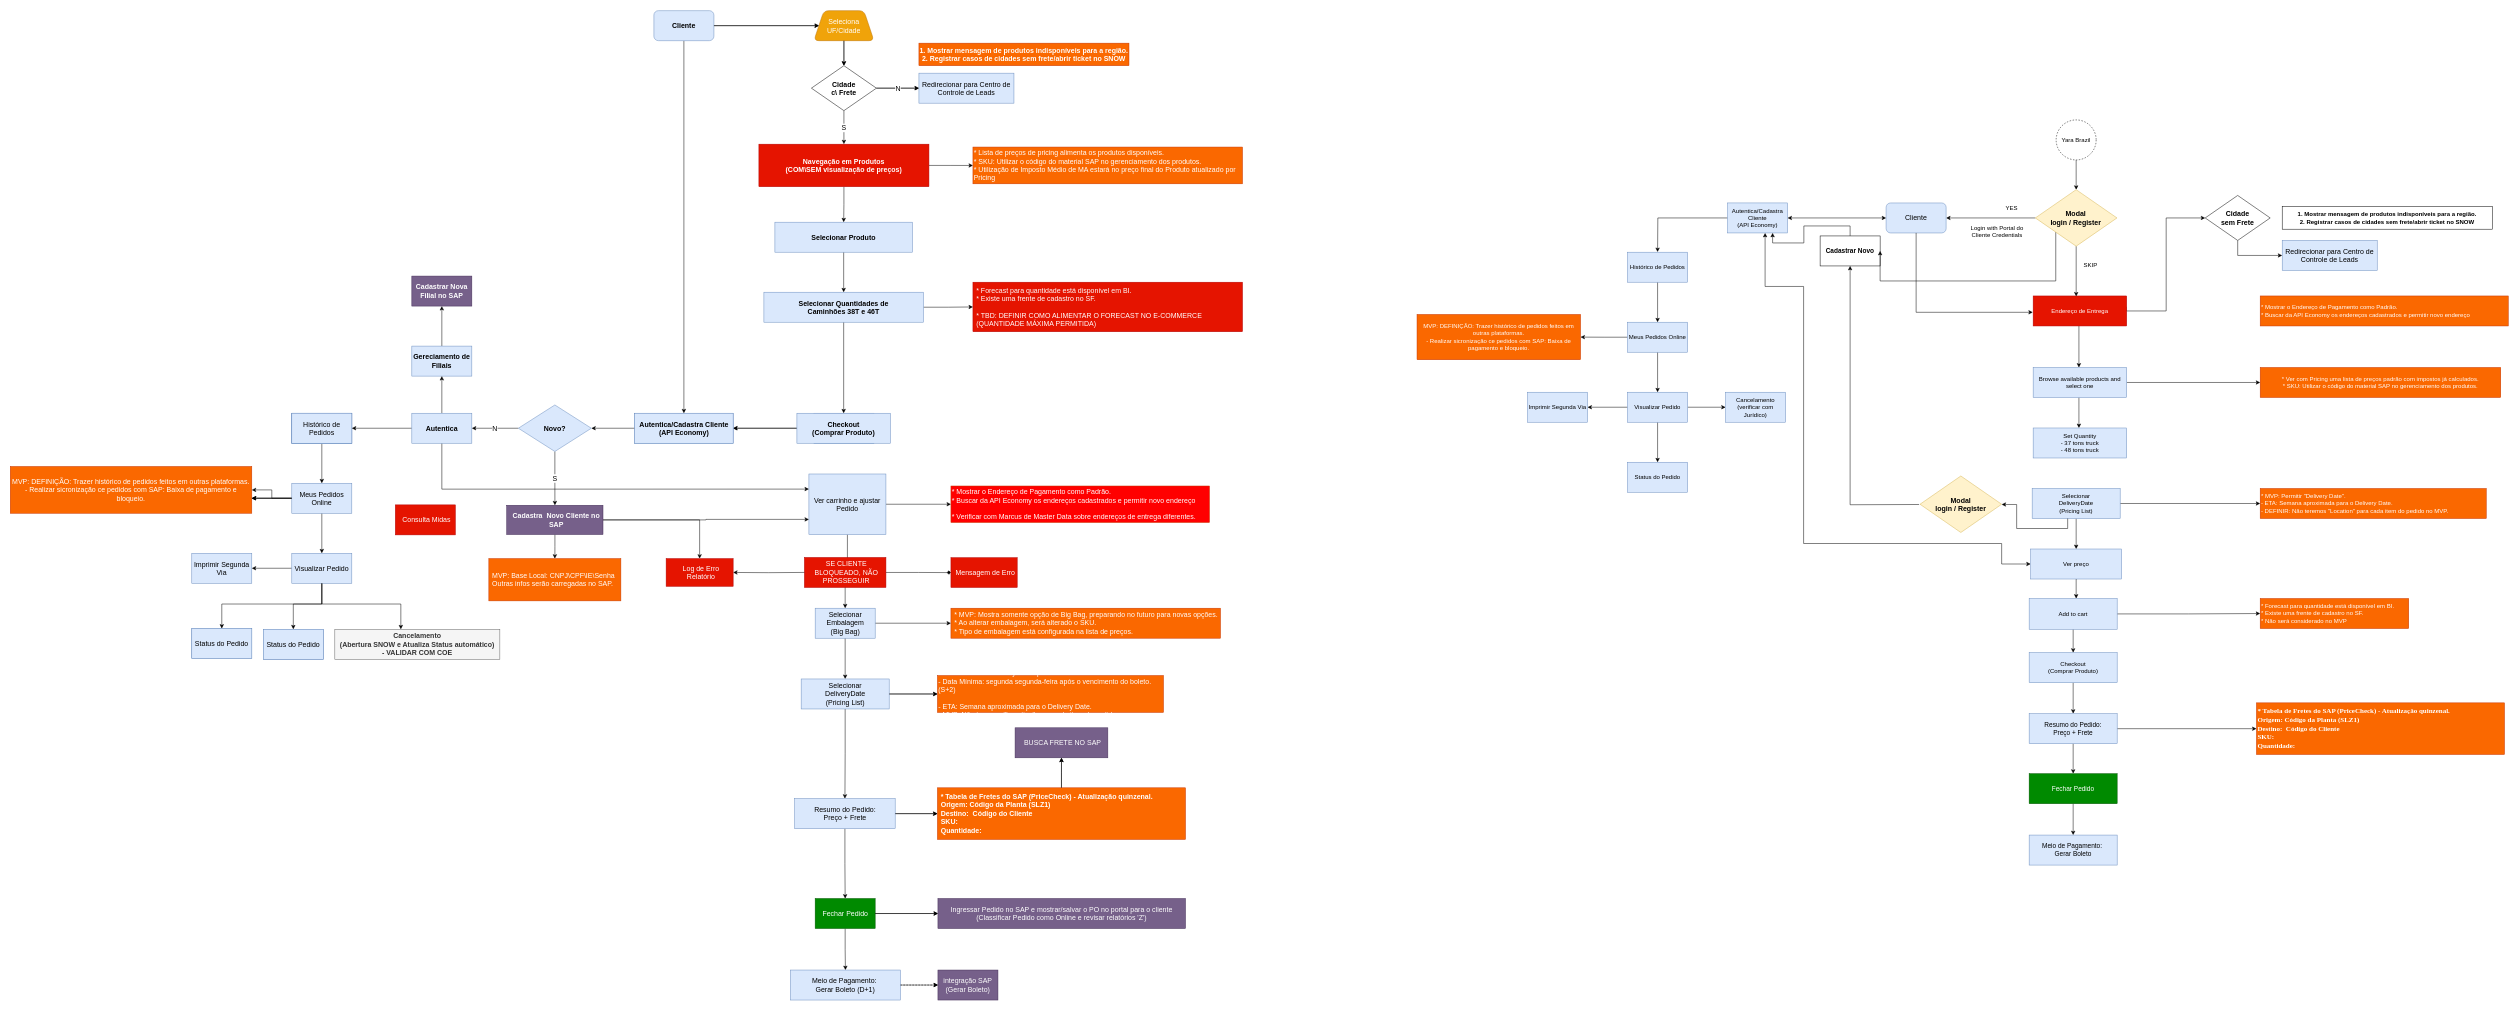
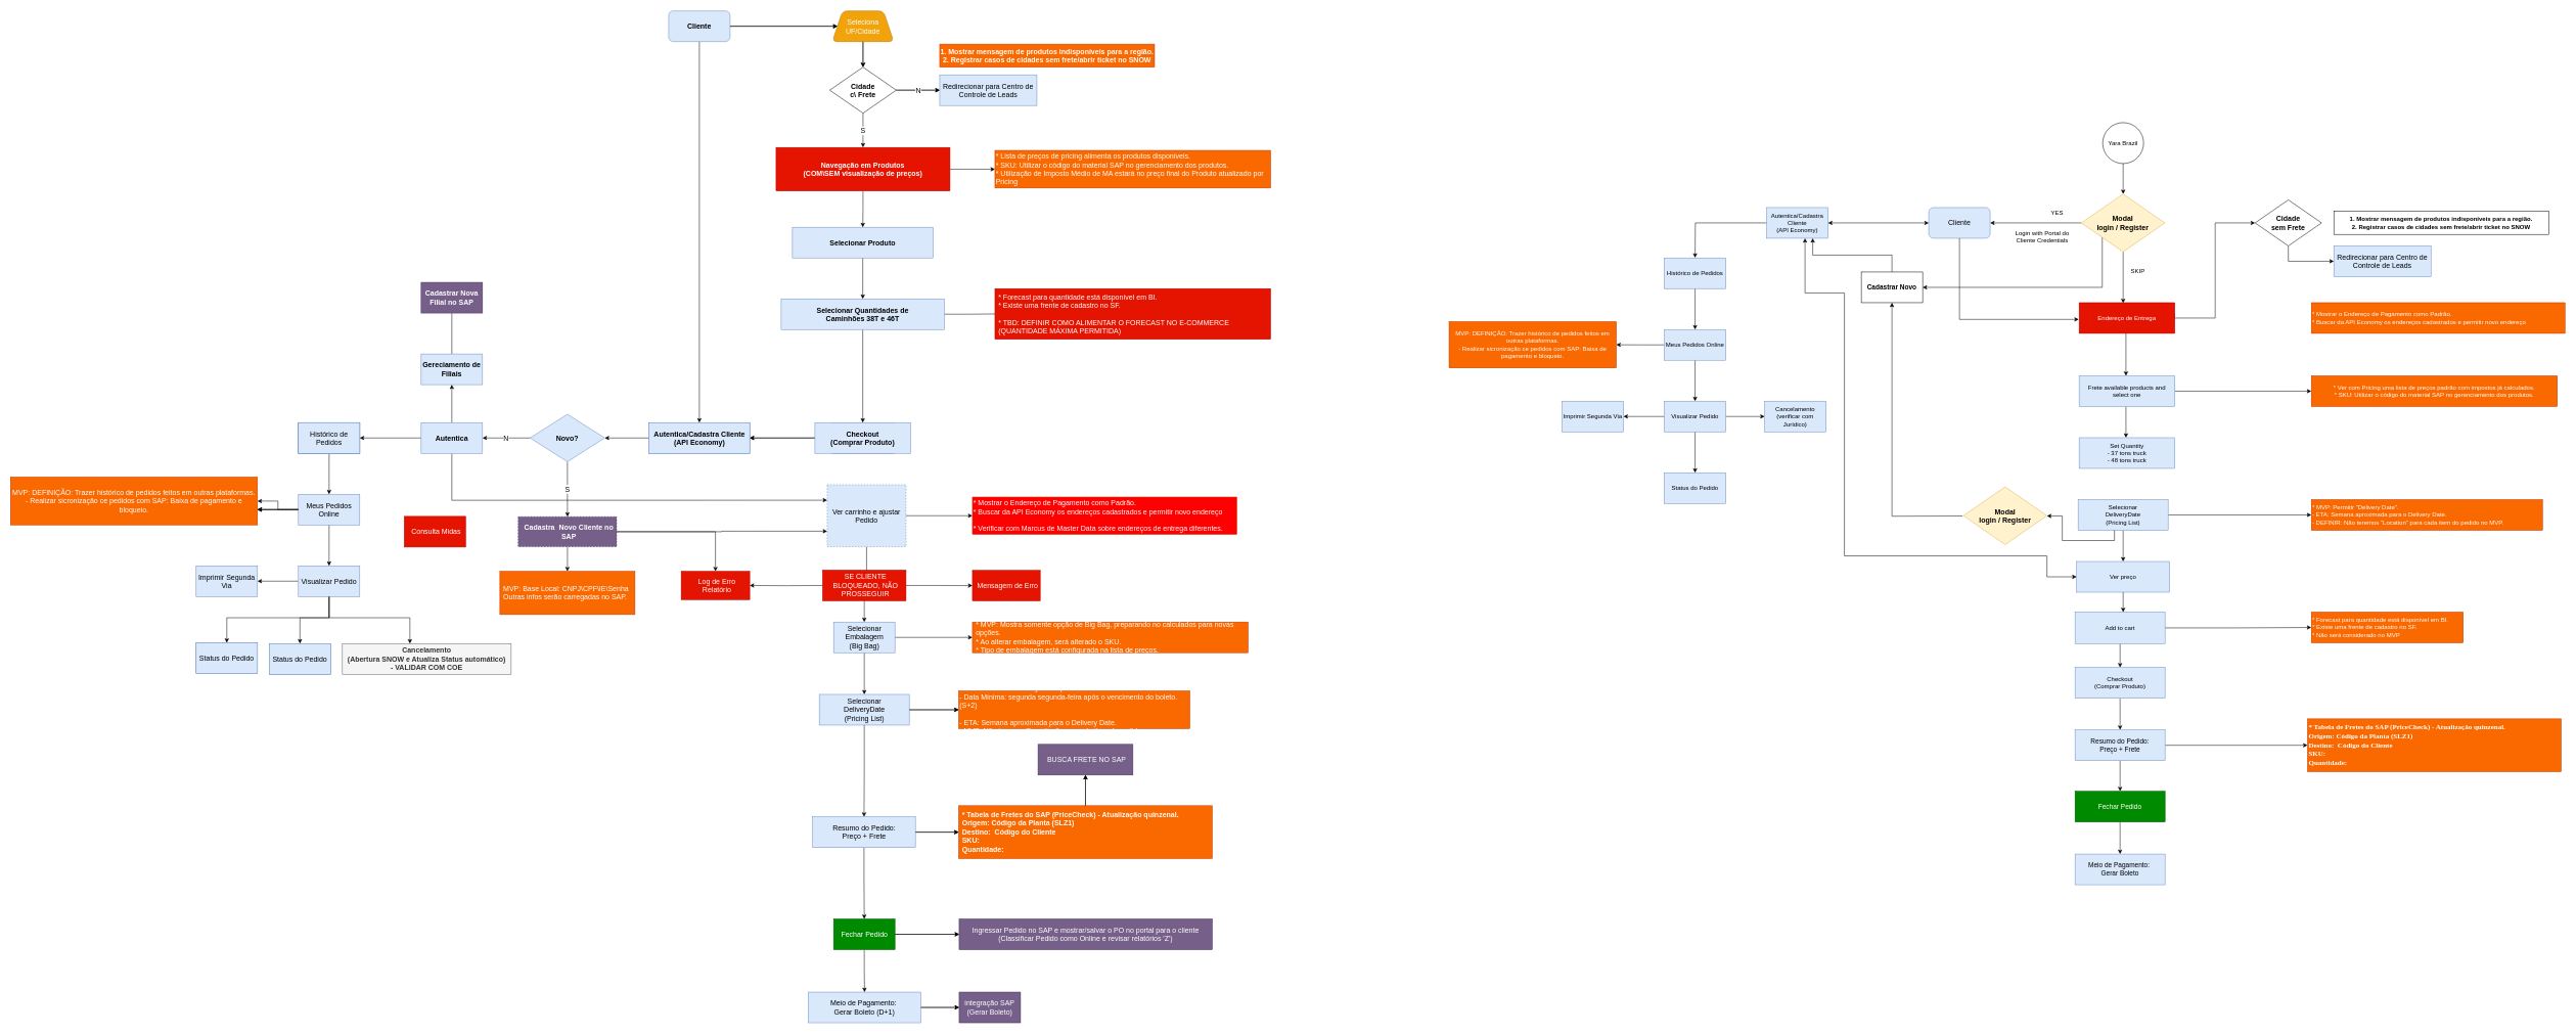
- <mxCell id="94" value="Yara Brazil" style="ellipse;whiteSpace=wrap;html=1;aspect=fixed;dashed=1;" parent="1" vertex="1"><mxGeometry x="4111" y="239" width="80" height="80" as="geometry" /></mxCell>
+ <mxCell id="94" value="Yara Brazil" style="ellipse;whiteSpace=wrap;html=1;aspect=fixed;" parent="1" vertex="1"><mxGeometry x="4111" y="239" width="80" height="80" as="geometry" /></mxCell>
- <mxCell id="32" value="Cadastrar Novo" style="whiteSpace=wrap;html=1;fontSize=13;fontStyle=1;" parent="1" vertex="1"><mxGeometry x="3639" y="471" width="120" height="60" as="geometry" /></mxCell>
+ <mxCell id="32" value="Cadastrar Novo" style="whiteSpace=wrap;html=1;fontSize=13;fontStyle=1;" parent="1" vertex="1"><mxGeometry x="3639" y="531" width="120" height="60" as="geometry" /></mxCell>
- <mxCell id="169" style="edgeStyle=orthogonalEdgeStyle;rounded=0;orthogonalLoop=1;jettySize=auto;html=1;exitX=1;exitY=0.5;exitDx=0;exitDy=0;entryX=0;entryY=0.5;entryDx=0;entryDy=0;fontSize=14;fontFamily=Helvetica;" parent="1" source="171" target="142" edge="1"><mxGeometry relative="1" as="geometry" /></mxCell>
+ <mxCell id="169" style="edgeStyle=orthogonalEdgeStyle;rounded=0;orthogonalLoop=1;jettySize=auto;html=1;exitX=1;exitY=0.5;exitDx=0;exitDy=0;entryX=0;entryY=0.5;entryDx=0;entryDy=0;fontSize=14;fontFamily=Helvetica;endArrow=none;" parent="1" source="171" target="142" edge="1"><mxGeometry relative="1" as="geometry" /></mxCell>
- <mxCell id="82" value="" style="edgeStyle=orthogonalEdgeStyle;rounded=0;orthogonalLoop=1;jettySize=auto;html=1;fontSize=14;fontFamily=Helvetica;" parent="1" source="83" target="166" edge="1"><mxGeometry relative="1" as="geometry" /></mxCell>
+ <mxCell id="82" value="" style="edgeStyle=orthogonalEdgeStyle;rounded=0;orthogonalLoop=1;jettySize=auto;html=1;fontSize=14;fontFamily=Helvetica;endArrow=none;" parent="1" source="83" target="166" edge="1"><mxGeometry relative="1" as="geometry" /></mxCell>
- <mxCell id="103" value="Browse available products and select one" style="whiteSpace=wrap;html=1;fontStyle=0;strokeColor=#6c8ebf;fillColor=#dae8fc;" parent="1" vertex="1"><mxGeometry x="4065" y="734" width="187" height="60" as="geometry" /></mxCell>
+ <mxCell id="103" value="Frete available products and select one" style="whiteSpace=wrap;html=1;fontStyle=0;strokeColor=#6c8ebf;fillColor=#dae8fc;" parent="1" vertex="1"><mxGeometry x="4065" y="734" width="187" height="60" as="geometry" /></mxCell>
- <mxCell id="70" value="Ver carrinho e ajustar Pedido" style="whiteSpace=wrap;html=1;fontStyle=0;strokeColor=#6c8ebf;fillColor=#dae8fc;fontSize=14;fontFamily=Helvetica;" parent="1" vertex="1"><mxGeometry x="1617" y="947" width="154" height="121" as="geometry" /></mxCell>
+ <mxCell id="70" value="Ver carrinho e ajustar Pedido" style="whiteSpace=wrap;html=1;fontStyle=0;strokeColor=#6c8ebf;fillColor=#dae8fc;fontSize=14;fontFamily=Helvetica;dashed=1;" parent="1" vertex="1"><mxGeometry x="1617" y="947" width="154" height="121" as="geometry" /></mxCell>
- <mxCell id="122" value="Cadastra&amp;nbsp; Novo Cliente no SAP" style="whiteSpace=wrap;html=1;fontStyle=1;strokeColor=#432D57;fillColor=#76608a;fontColor=#ffffff;align=center;spacingLeft=5;fontSize=14;fontFamily=Helvetica;" parent="1" vertex="1"><mxGeometry x="1012.75" y="1009.5" width="192.5" height="58.5" as="geometry" /></mxCell>
+ <mxCell id="122" value="Cadastra&amp;nbsp; Novo Cliente no SAP" style="whiteSpace=wrap;html=1;fontStyle=1;strokeColor=#432D57;fillColor=#76608a;fontColor=#ffffff;align=center;spacingLeft=5;fontSize=14;fontFamily=Helvetica;dashed=1;" parent="1" vertex="1"><mxGeometry x="1012.75" y="1009.5" width="192.5" height="58.5" as="geometry" /></mxCell>
- <mxCell id="126" style="edgeStyle=orthogonalEdgeStyle;rounded=0;orthogonalLoop=1;jettySize=auto;html=1;fontSize=14;fontFamily=Helvetica;endArrow=diamond;" parent="1" source="127" target="149" edge="1"><mxGeometry relative="1" as="geometry" /></mxCell>
+ <mxCell id="126" style="edgeStyle=orthogonalEdgeStyle;rounded=0;orthogonalLoop=1;jettySize=auto;html=1;fontSize=14;fontFamily=Helvetica;" parent="1" source="127" target="149" edge="1"><mxGeometry relative="1" as="geometry" /></mxCell>
- <mxCell id="76" value="&lt;div style=&quot;font-size: 14px;&quot;&gt;* MVP: Mostra somente opção de Big Bag, preparando no futuro para novas opções.&lt;/div&gt;&lt;div style=&quot;font-size: 14px;&quot;&gt;* Ao alterar embalagem, será alterado o SKU.&lt;/div&gt;&lt;div style=&quot;font-size: 14px;&quot;&gt;* Tipo de embalagem está configurada na lista de preços.&lt;/div&gt;" style="whiteSpace=wrap;html=1;fontStyle=0;strokeColor=#C73500;fillColor=#fa6800;fontColor=#ffffff;align=left;spacingLeft=5;fontSize=14;fontFamily=Helvetica;" parent="1" vertex="1"><mxGeometry x="1901" y="1215.38" width="539" height="60" as="geometry" /></mxCell>
+ <mxCell id="76" value="&lt;div style=&quot;font-size: 14px;&quot;&gt;* MVP: Mostra somente opção de Big Bag, preparando no calculados para novas opções.&lt;/div&gt;&lt;div style=&quot;font-size: 14px;&quot;&gt;* Ao alterar embalagem, será alterado o SKU.&lt;/div&gt;&lt;div style=&quot;font-size: 14px;&quot;&gt;* Tipo de embalagem está configurada na lista de preços.&lt;/div&gt;" style="whiteSpace=wrap;html=1;fontStyle=0;strokeColor=#C73500;fillColor=#fa6800;fontColor=#ffffff;align=left;spacingLeft=5;fontSize=14;fontFamily=Helvetica;" parent="1" vertex="1"><mxGeometry x="1901" y="1215.38" width="539" height="60" as="geometry" /></mxCell>
- <mxCell id="91" value="" style="edgeStyle=orthogonalEdgeStyle;rounded=0;orthogonalLoop=1;jettySize=auto;html=1;fontSize=14;fontFamily=Helvetica;dashed=1;" parent="1" source="92" target="129" edge="1"><mxGeometry relative="1" as="geometry" /></mxCell>
+ <mxCell id="91" value="" style="edgeStyle=orthogonalEdgeStyle;rounded=0;orthogonalLoop=1;jettySize=auto;html=1;fontSize=14;fontFamily=Helvetica;" parent="1" source="92" target="129" edge="1"><mxGeometry relative="1" as="geometry" /></mxCell>
